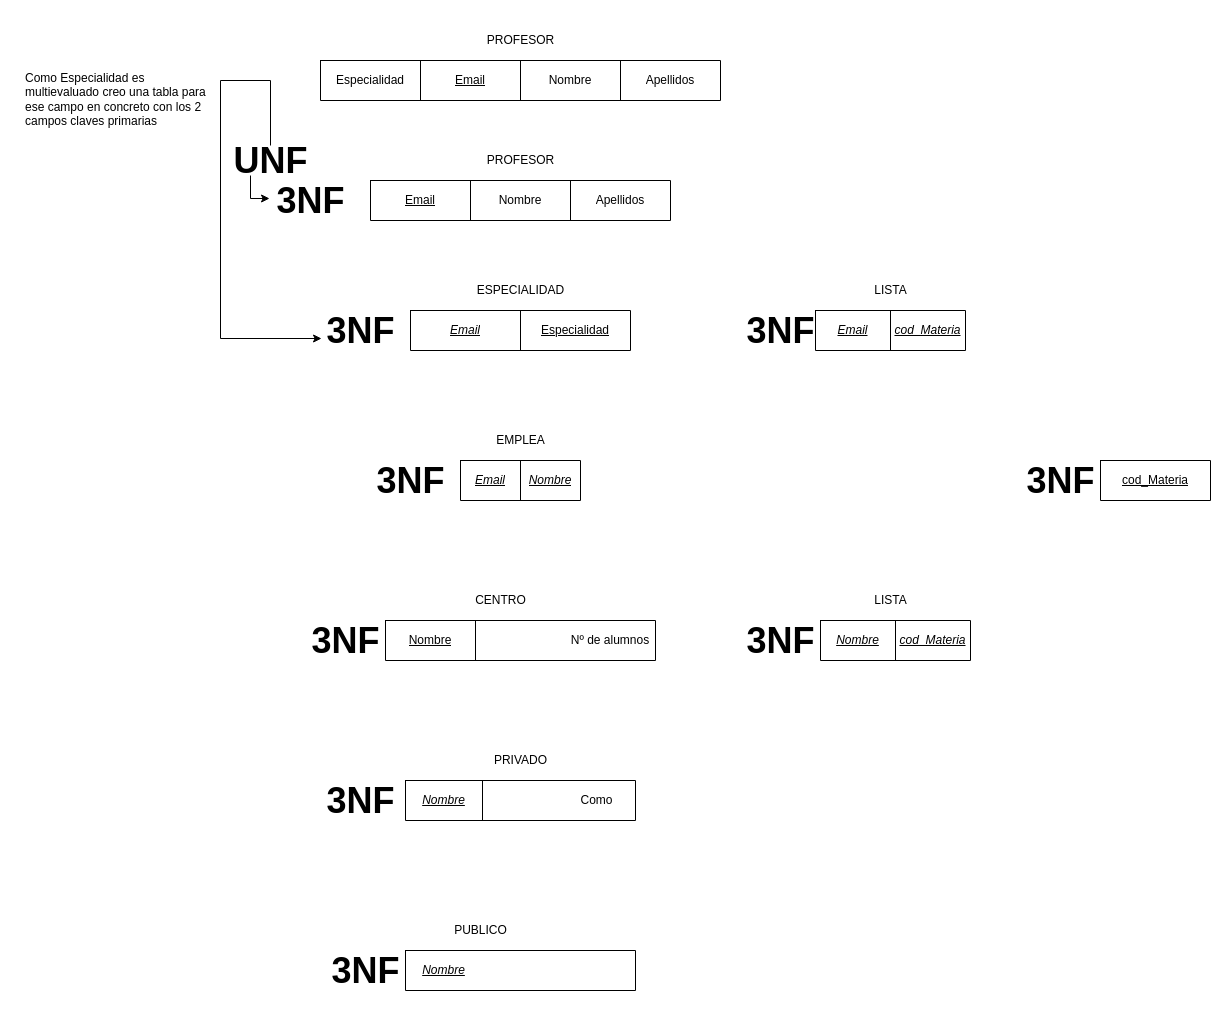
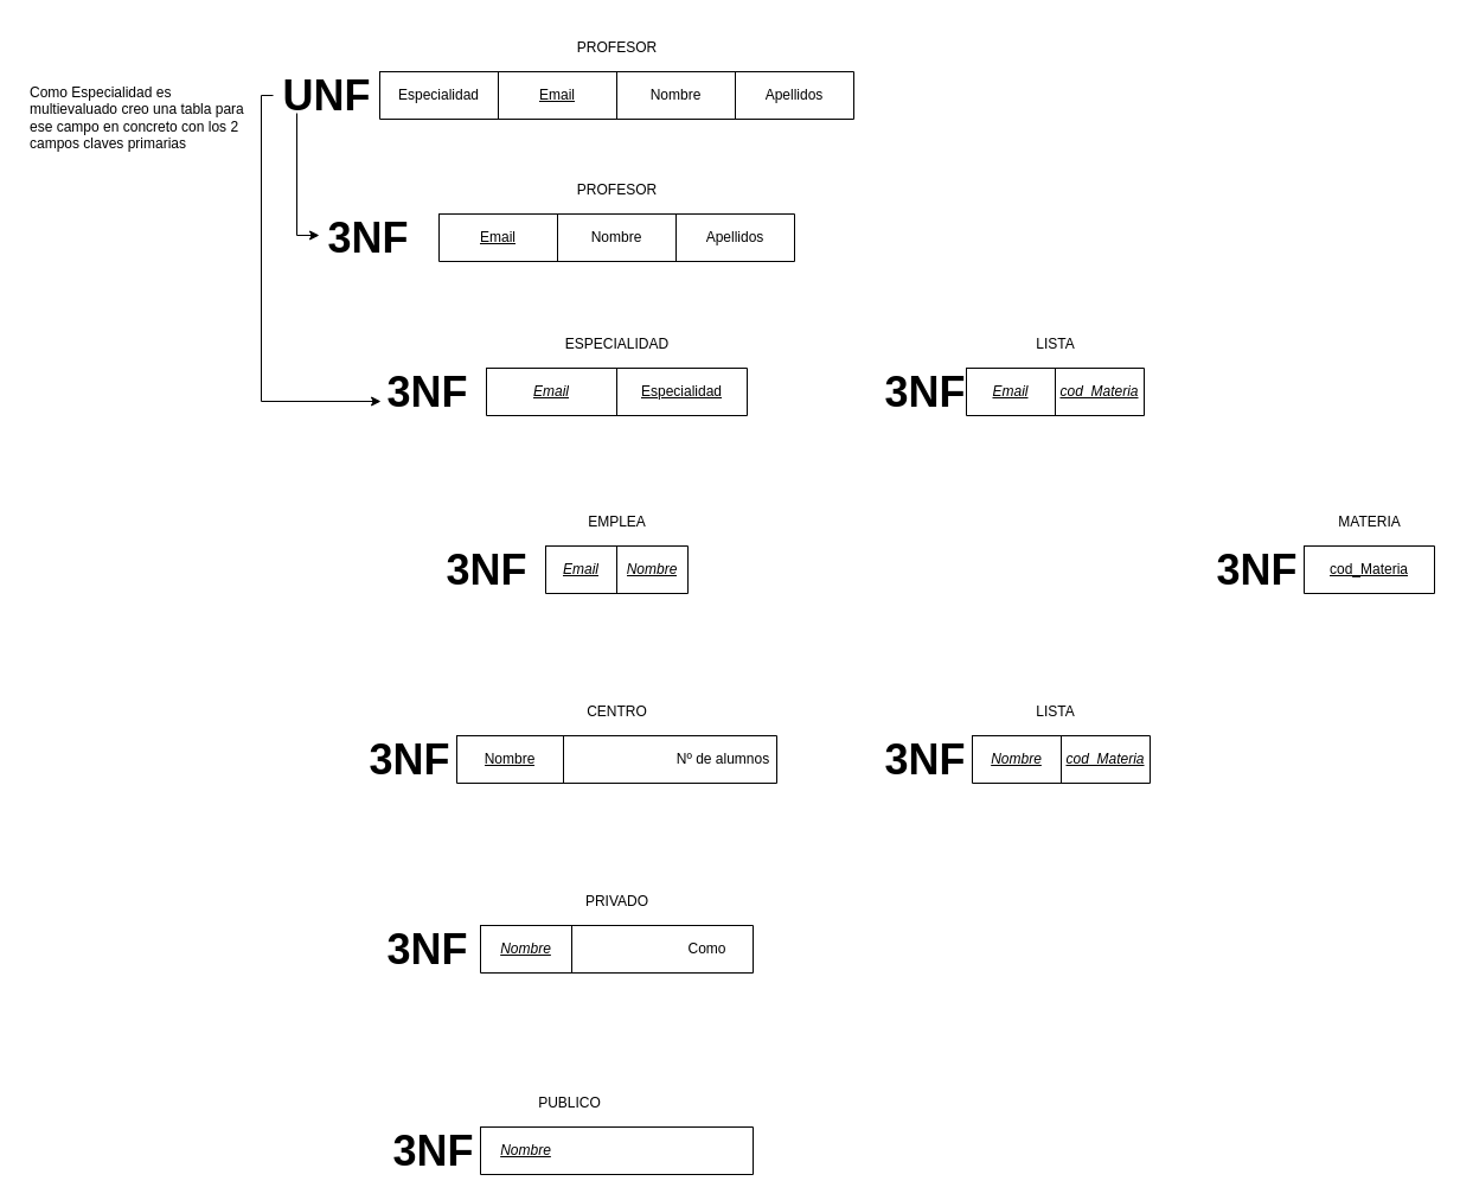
- <mxCell id="51" value="&lt;font style=&quot;font-size: 36px&quot;&gt;&lt;b&gt;UNF&lt;/b&gt;&lt;/font&gt;" style="text;html=1;align=center;verticalAlign=middle;resizable=0;points=[];autosize=1;" vertex="1" parent="1"><mxGeometry x="225" y="145" width="90" height="30" as="geometry" /></mxCell>
+ <mxCell id="51" value="&lt;font style=&quot;font-size: 36px&quot;&gt;&lt;b&gt;UNF&lt;/b&gt;&lt;/font&gt;" style="text;html=1;align=center;verticalAlign=middle;resizable=0;points=[];autosize=1;" vertex="1" parent="1"><mxGeometry x="230" y="65" width="90" height="30" as="geometry" /></mxCell>
+ <mxCell id="40" value="MATERIA" style="text;html=1;align=center;verticalAlign=middle;resizable=0;points=[];autosize=1;" parent="1" vertex="1"><mxGeometry x="1120" y="430" width="70" height="20" as="geometry" /></mxCell>
- <mxCell id="17" value="CENTRO" style="text;html=1;align=center;verticalAlign=middle;resizable=0;points=[];autosize=1;" parent="1" vertex="1"><mxGeometry x="465" y="590" width="70" height="20" as="geometry" /></mxCell>
+ <mxCell id="17" value="CENTRO" style="text;html=1;align=center;verticalAlign=middle;resizable=0;points=[];autosize=1;" parent="1" vertex="1"><mxGeometry x="485" y="590" width="70" height="20" as="geometry" /></mxCell>
